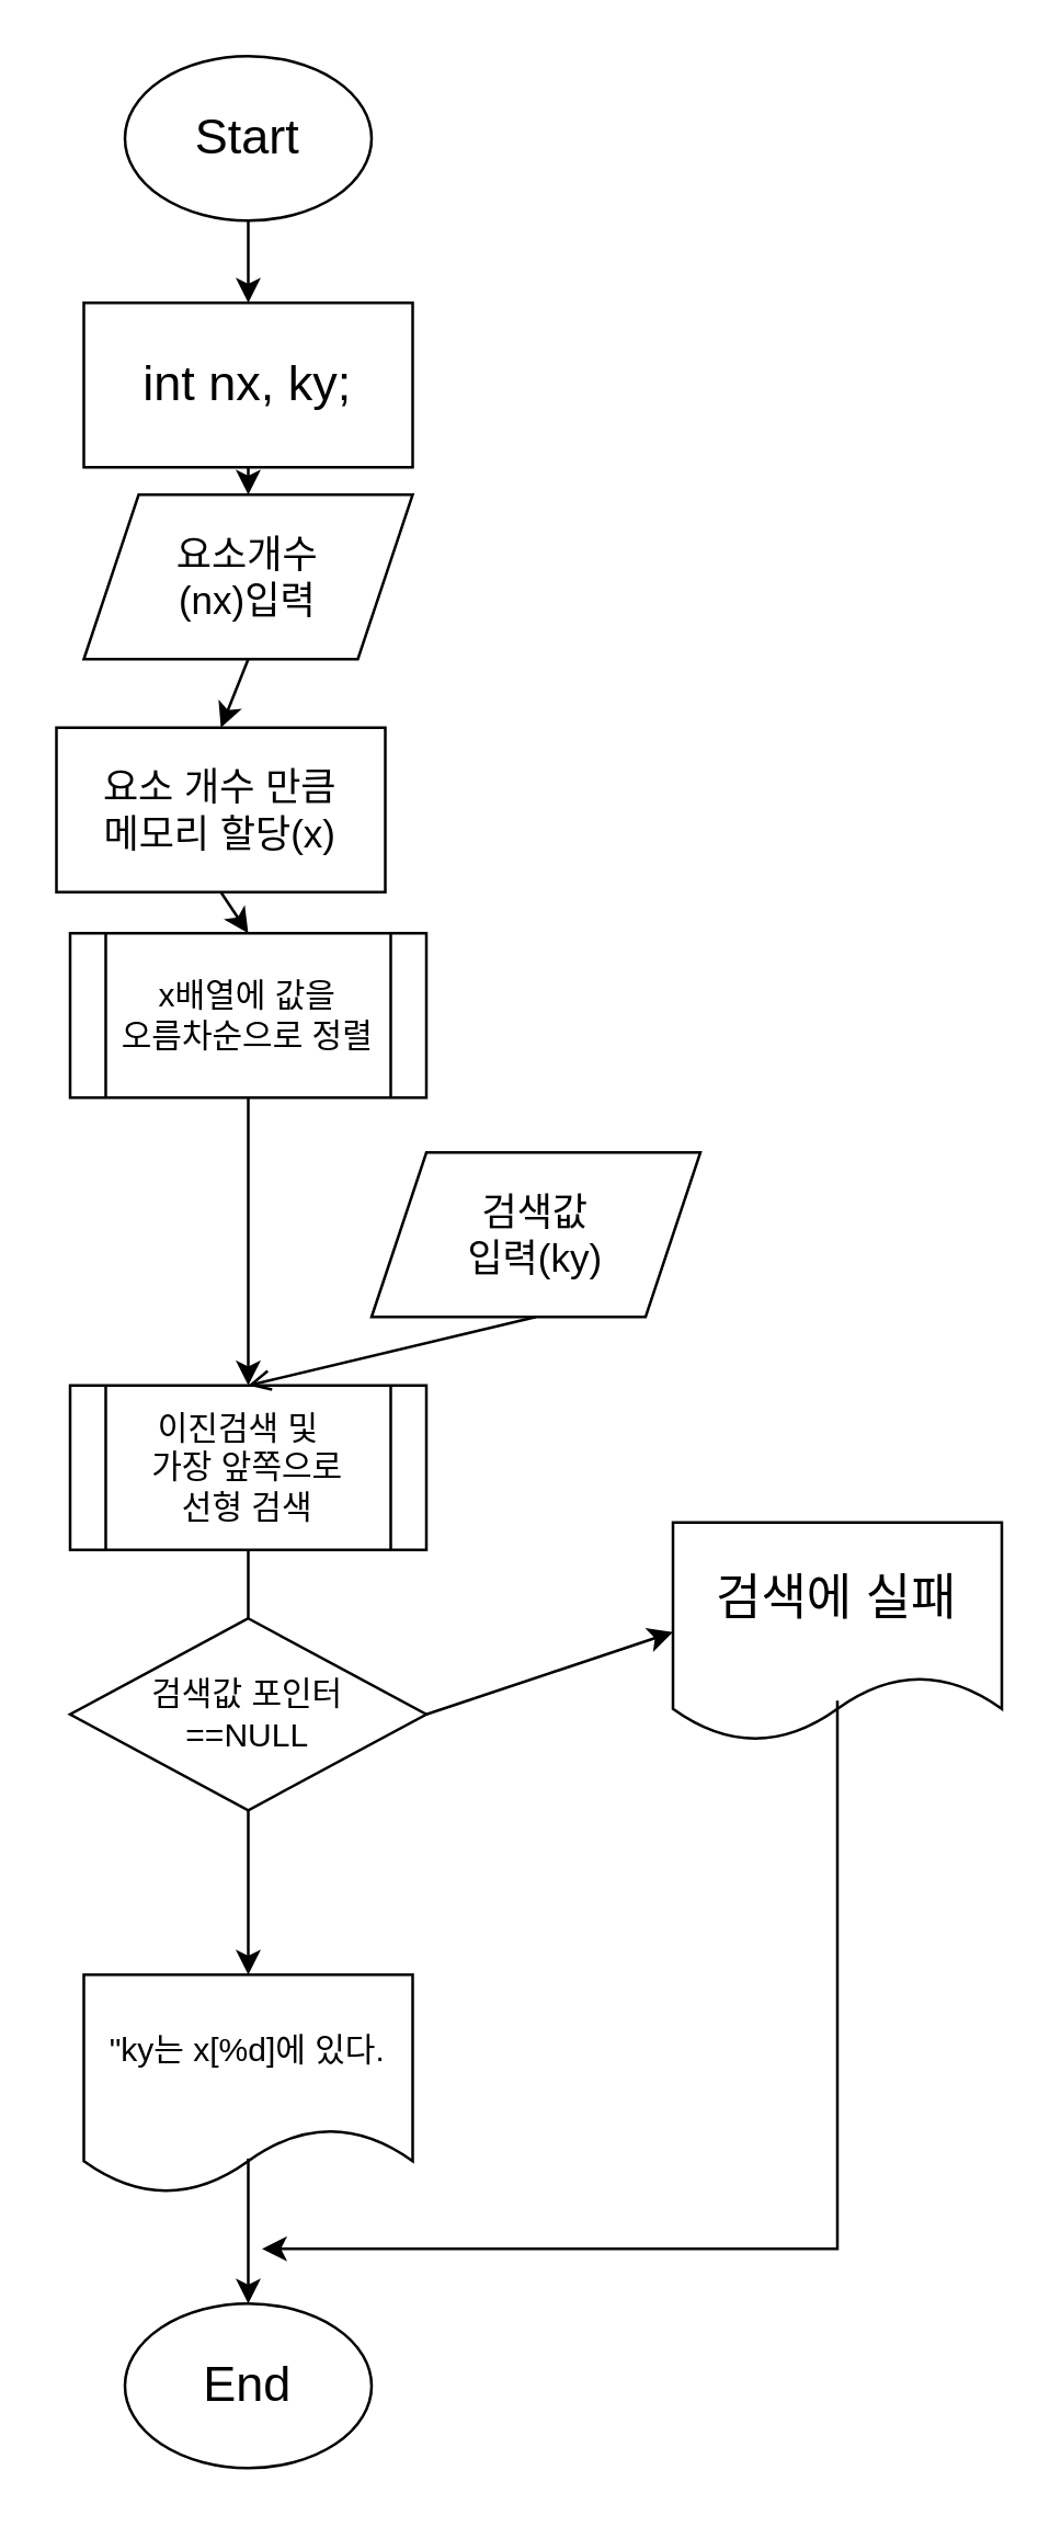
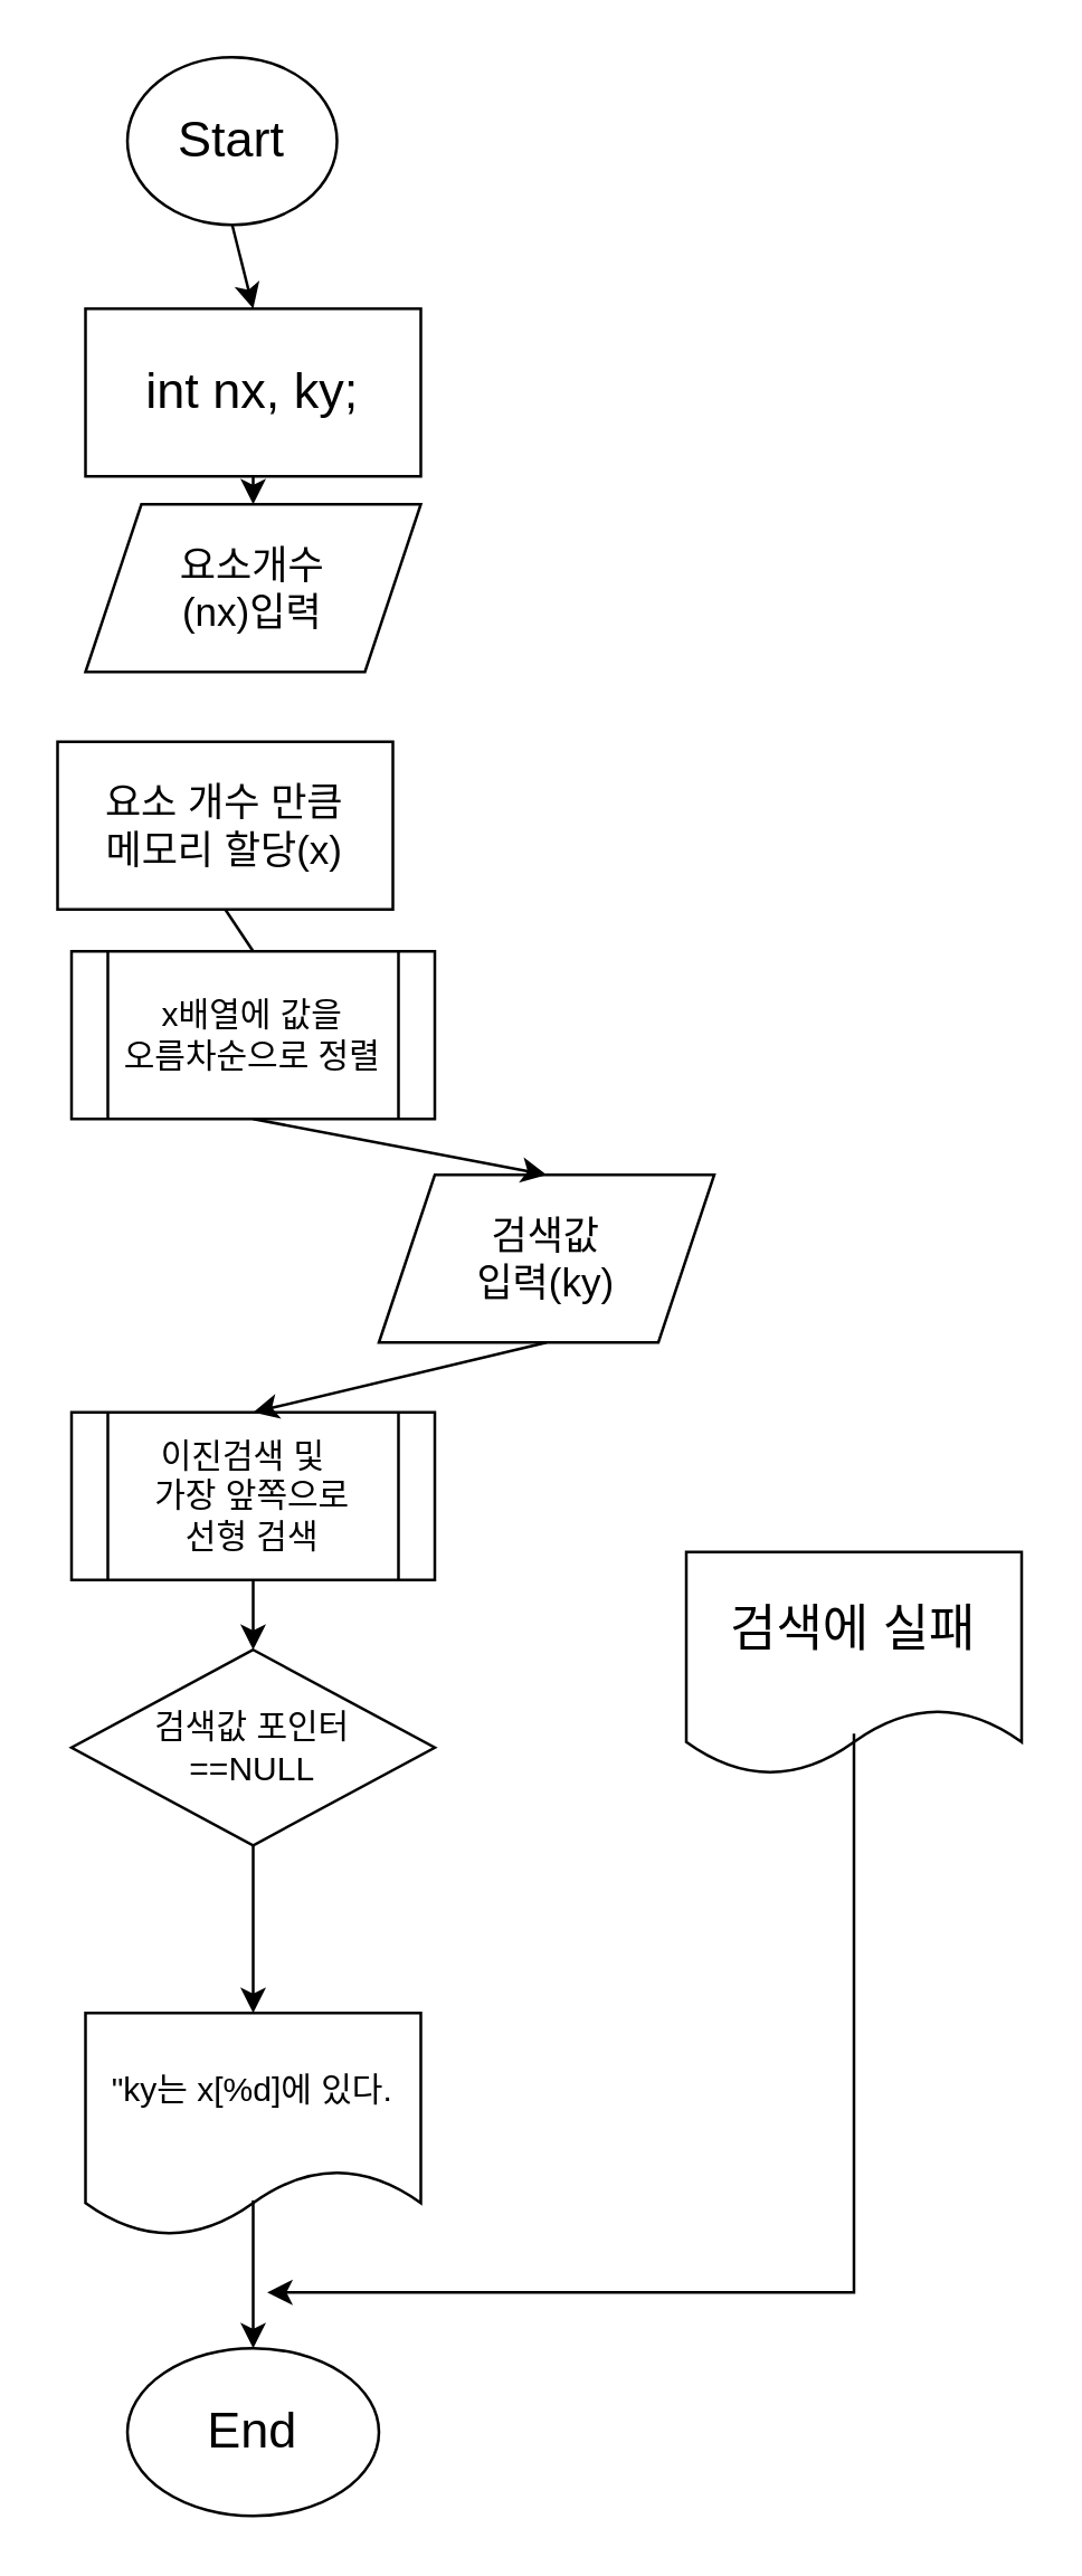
- <mxCell id="2" value="&lt;font style=&quot;font-size: 18px;&quot;&gt;Start&lt;/font&gt;" style="ellipse;whiteSpace=wrap;html=1;" vertex="1" parent="1"><mxGeometry x="45" y="20" width="90" height="60" as="geometry" /></mxCell>
+ <mxCell id="2" value="&lt;font style=&quot;font-size: 18px;&quot;&gt;Start&lt;/font&gt;" style="ellipse;whiteSpace=wrap;html=1;" vertex="1" parent="1"><mxGeometry x="45" y="20" width="75" height="60" as="geometry" /></mxCell>
- <mxCell id="12" value="" style="endArrow=classic;html=1;rounded=0;exitX=0.5;exitY=1;exitDx=0;exitDy=0;entryX=0.5;entryY=0;entryDx=0;entryDy=0;" edge="1" parent="1" source="4" target="5"><mxGeometry width="50" height="50" relative="1" as="geometry"><mxPoint x="110" y="100" as="sourcePoint" /><mxPoint x="110" y="120" as="targetPoint" /></mxGeometry></mxCell>
- <mxCell id="13" value="" style="endArrow=classic;html=1;rounded=0;exitX=0.5;exitY=1;exitDx=0;exitDy=0;entryX=0.5;entryY=0;entryDx=0;entryDy=0;" edge="1" parent="1" source="5" target="6"><mxGeometry width="50" height="50" relative="1" as="geometry"><mxPoint x="120" y="110" as="sourcePoint" /><mxPoint x="120" y="130" as="targetPoint" /></mxGeometry></mxCell>
+ <mxCell id="13" value="" style="endArrow=none;html=1;rounded=0;exitX=0.5;exitY=1;exitDx=0;exitDy=0;entryX=0.5;entryY=0;entryDx=0;entryDy=0;" edge="1" parent="1" source="5" target="6"><mxGeometry width="50" height="50" relative="1" as="geometry"><mxPoint x="120" y="110" as="sourcePoint" /><mxPoint x="120" y="130" as="targetPoint" /></mxGeometry></mxCell>
- <mxCell id="14" value="" style="endArrow=classic;html=1;rounded=0;exitX=0.5;exitY=1;exitDx=0;exitDy=0;" edge="1" parent="1" source="6" target="8"><mxGeometry width="50" height="50" relative="1" as="geometry"><mxPoint x="130" y="120" as="sourcePoint" /><mxPoint x="130" y="140" as="targetPoint" /></mxGeometry></mxCell>
+ <mxCell id="14" value="" style="endArrow=classic;html=1;rounded=0;exitX=0.5;exitY=1;exitDx=0;exitDy=0;entryX=0.5;entryY=0;entryDx=0;entryDy=0;" edge="1" parent="1" source="6" target="7"><mxGeometry width="50" height="50" relative="1" as="geometry"><mxPoint x="130" y="120" as="sourcePoint" /><mxPoint x="130" y="140" as="targetPoint" /></mxGeometry></mxCell>
- <mxCell id="15" value="" style="endArrow=open;html=1;rounded=0;exitX=0.5;exitY=1;exitDx=0;exitDy=0;entryX=0.5;entryY=0;entryDx=0;entryDy=0;" edge="1" parent="1" source="7" target="8"><mxGeometry width="50" height="50" relative="1" as="geometry"><mxPoint x="140" y="130" as="sourcePoint" /><mxPoint x="140" y="150" as="targetPoint" /></mxGeometry></mxCell>
+ <mxCell id="15" value="" style="endArrow=classic;html=1;rounded=0;exitX=0.5;exitY=1;exitDx=0;exitDy=0;entryX=0.5;entryY=0;entryDx=0;entryDy=0;" edge="1" parent="1" source="7" target="8"><mxGeometry width="50" height="50" relative="1" as="geometry"><mxPoint x="140" y="130" as="sourcePoint" /><mxPoint x="140" y="150" as="targetPoint" /></mxGeometry></mxCell>
- <mxCell id="16" value="" style="endArrow=none;html=1;rounded=0;exitX=0.5;exitY=1;exitDx=0;exitDy=0;entryX=0.5;entryY=0;entryDx=0;entryDy=0;" edge="1" parent="1" source="8" target="9"><mxGeometry width="50" height="50" relative="1" as="geometry"><mxPoint x="150" y="140" as="sourcePoint" /><mxPoint x="150" y="160" as="targetPoint" /></mxGeometry></mxCell>
+ <mxCell id="16" value="" style="endArrow=classic;html=1;rounded=0;exitX=0.5;exitY=1;exitDx=0;exitDy=0;entryX=0.5;entryY=0;entryDx=0;entryDy=0;" edge="1" parent="1" source="8" target="9"><mxGeometry width="50" height="50" relative="1" as="geometry"><mxPoint x="150" y="140" as="sourcePoint" /><mxPoint x="150" y="160" as="targetPoint" /></mxGeometry></mxCell>
- <mxCell id="17" value="" style="endArrow=classic;html=1;rounded=0;exitX=1;exitY=0.5;exitDx=0;exitDy=0;entryX=0;entryY=0.5;entryDx=0;entryDy=0;" edge="1" parent="1" source="9" target="19"><mxGeometry width="50" height="50" relative="1" as="geometry"><mxPoint x="160" y="150" as="sourcePoint" /><mxPoint x="215" y="625" as="targetPoint" /></mxGeometry></mxCell>
